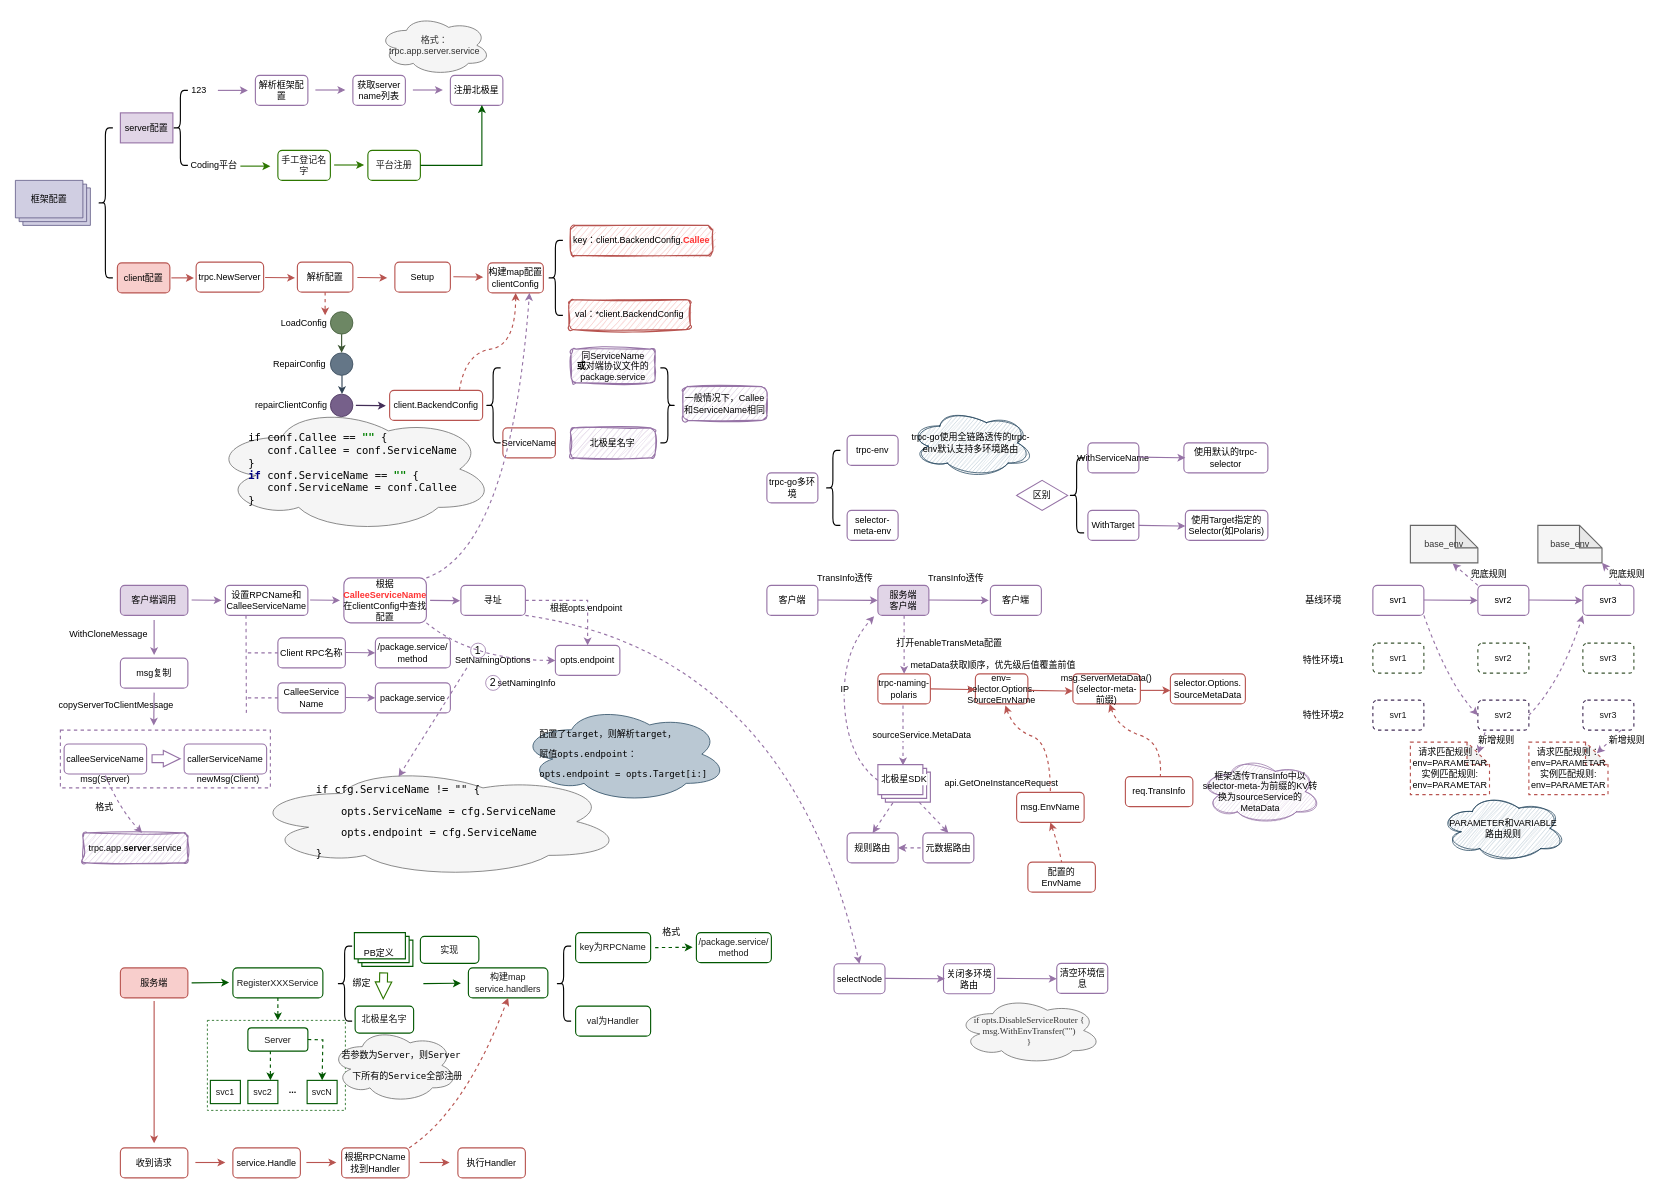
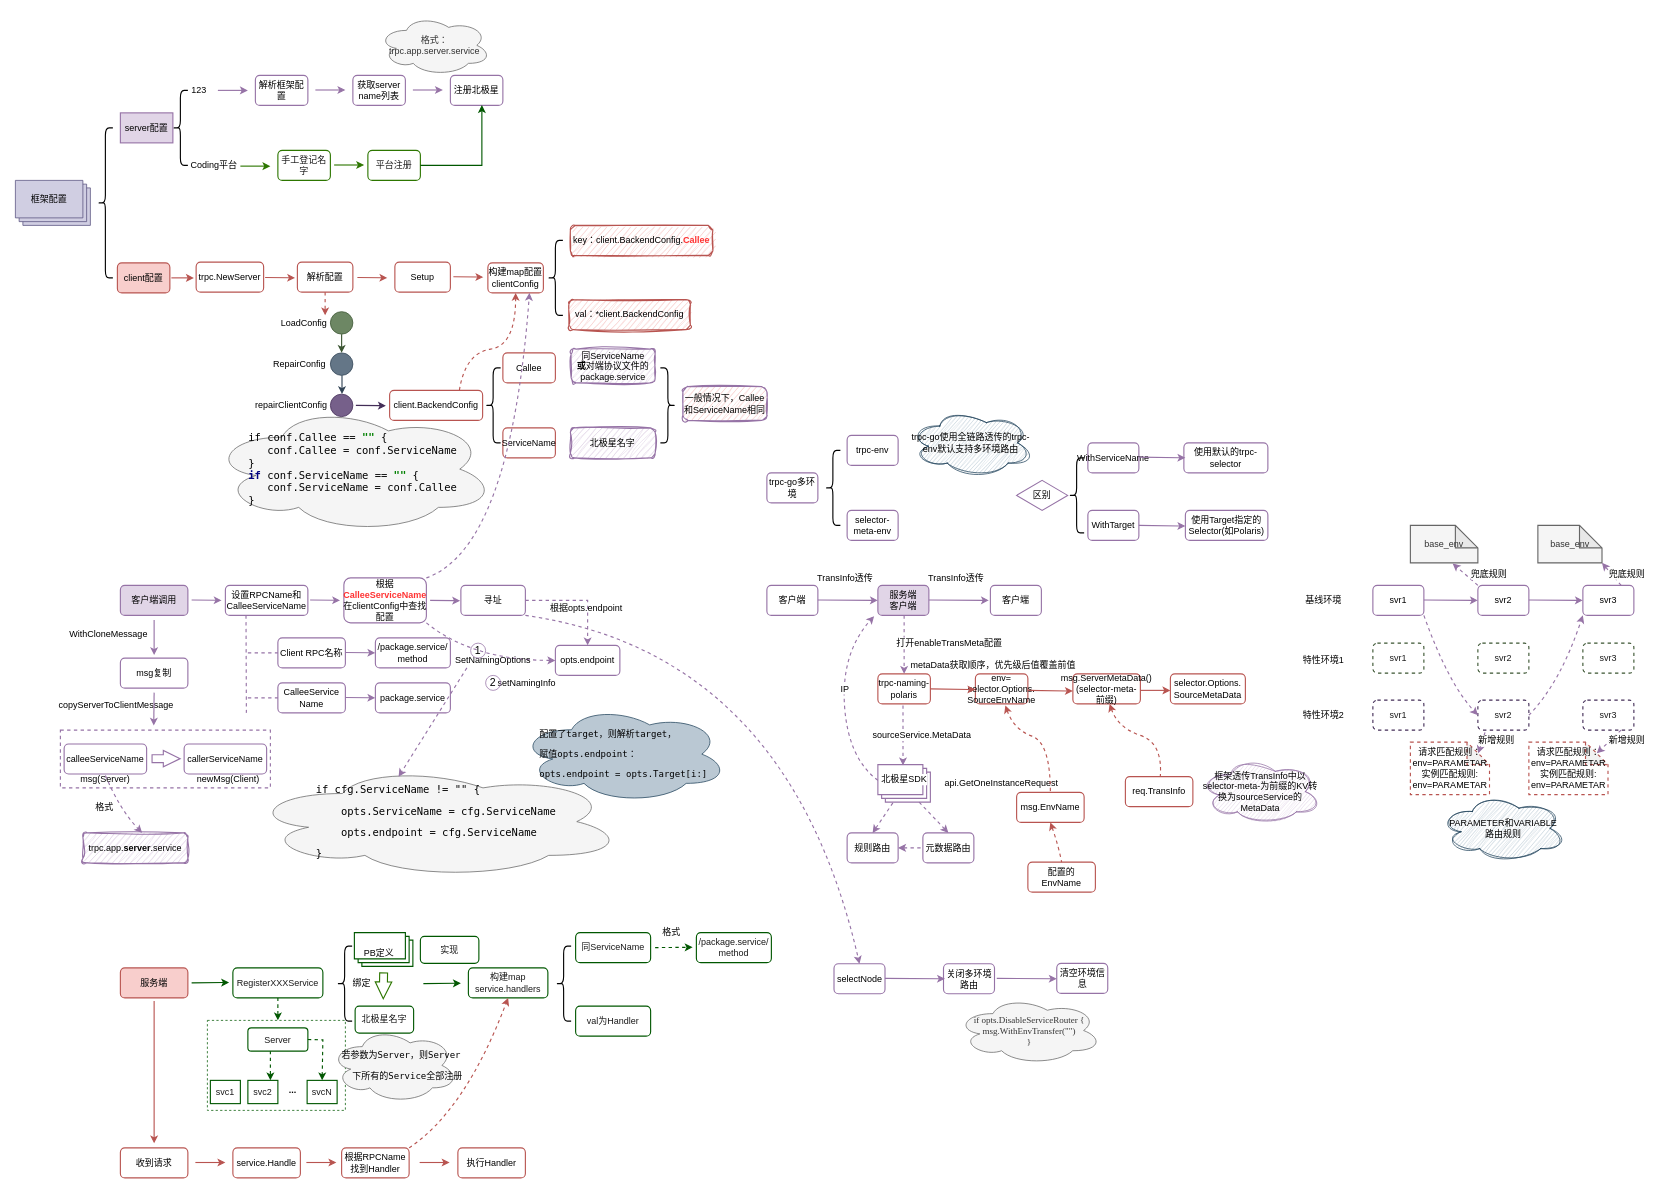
+ <mxCell id="46" value="Callee" style="rounded=1;whiteSpace=wrap;html=1;strokeWidth=1.5;fillColor=none;strokeColor=#b85450;" parent="1" vertex="1"><mxGeometry x="670" y="470" width="70" height="40" as="geometry" /></mxCell>
- <mxCell id="82" value="一般情况下，Callee和ServiceName相同" style="rounded=1;whiteSpace=wrap;html=1;strokeWidth=1.5;fillColor=#e1d5e7;strokeColor=#9673a6;sketch=1;curveFitting=1;jiggle=2;shadow=0;glass=0;" parent="1" vertex="1"><mxGeometry x="910" y="515" width="112" height="45" as="geometry" /></mxCell>
+ <mxCell id="82" value="一般情况下，Callee和ServiceName相同" style="rounded=1;whiteSpace=wrap;html=1;strokeWidth=1.5;fillColor=#f8cecc;strokeColor=#9673a6;sketch=1;curveFitting=1;jiggle=2;shadow=0;glass=0;" parent="1" vertex="1"><mxGeometry x="910" y="515" width="112" height="45" as="geometry" /></mxCell>
- <mxCell id="97" value="&lt;font color=&quot;#1a1a1a&quot;&gt;key为RPCName&lt;/font&gt;" style="rounded=1;whiteSpace=wrap;html=1;strokeWidth=1.5;fillColor=none;strokeColor=#005700;fontColor=#ffffff;" parent="1" vertex="1"><mxGeometry x="767" y="1243" width="100" height="40" as="geometry" /></mxCell>
+ <mxCell id="97" value="&lt;font color=&quot;#1a1a1a&quot;&gt;同ServiceName&lt;/font&gt;" style="rounded=1;whiteSpace=wrap;html=1;strokeWidth=1.5;fillColor=none;strokeColor=#005700;fontColor=#ffffff;" parent="1" vertex="1"><mxGeometry x="767" y="1243" width="100" height="40" as="geometry" /></mxCell>
